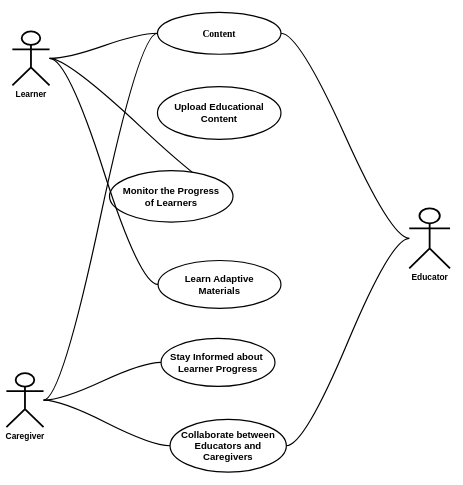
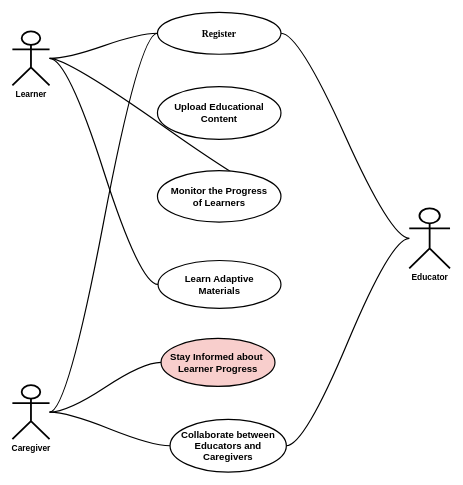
- <mxCell id="6" value="&lt;div style=&quot;font-size: 16px;&quot;&gt;&lt;font face=&quot;Verdana&quot; style=&quot;font-size: 16px;&quot;&gt;&lt;span style=&quot;font-size: 16px;&quot;&gt;Content&lt;/span&gt;&lt;/font&gt;&lt;/div&gt;" style="ellipse;whiteSpace=wrap;html=1;align=center;fontStyle=1;strokeWidth=2;labelBackgroundColor=none;fontSize=16;" parent="1" vertex="1"><mxGeometry x="262" y="20" width="206" height="70" as="geometry" /></mxCell>
+ <mxCell id="6" value="&lt;div style=&quot;font-size: 16px;&quot;&gt;&lt;font face=&quot;Verdana&quot; style=&quot;font-size: 16px;&quot;&gt;&lt;span style=&quot;font-size: 16px;&quot;&gt;Register&lt;/span&gt;&lt;/font&gt;&lt;/div&gt;" style="ellipse;whiteSpace=wrap;html=1;align=center;fontStyle=1;strokeWidth=2;labelBackgroundColor=none;fontSize=16;" parent="1" vertex="1"><mxGeometry x="262" y="20" width="206" height="70" as="geometry" /></mxCell>
- <mxCell id="8" value="&lt;span style=&quot;font-size: 16px;&quot;&gt;&lt;span style=&quot;font-size: 16px;&quot;&gt;Monitor the Progress&lt;br style=&quot;font-size: 16px;&quot;&gt;of Learners&lt;br style=&quot;font-size: 16px;&quot;&gt;&lt;/span&gt;&lt;/span&gt;" style="ellipse;whiteSpace=wrap;html=1;strokeWidth=2;labelBackgroundColor=none;fontStyle=1;fontSize=16;" parent="1" vertex="1"><mxGeometry x="182" y="284" width="206" height="86" as="geometry" /></mxCell>
+ <mxCell id="8" value="&lt;span style=&quot;font-size: 16px;&quot;&gt;&lt;span style=&quot;font-size: 16px;&quot;&gt;Monitor the Progress&lt;br style=&quot;font-size: 16px;&quot;&gt;of Learners&lt;br style=&quot;font-size: 16px;&quot;&gt;&lt;/span&gt;&lt;/span&gt;" style="ellipse;whiteSpace=wrap;html=1;strokeWidth=2;labelBackgroundColor=none;fontStyle=1;fontSize=16;" parent="1" vertex="1"><mxGeometry x="262" y="284" width="206" height="86" as="geometry" /></mxCell>
- <mxCell id="16" value="&lt;span style=&quot;font-size: 16px;&quot;&gt;&lt;span style=&quot;font-size: 16px;&quot;&gt;Stay Informed about&amp;nbsp;&lt;br style=&quot;font-size: 16px;&quot;&gt;Learner Progress&lt;br style=&quot;font-size: 16px;&quot;&gt;&lt;/span&gt;&lt;/span&gt;" style="ellipse;whiteSpace=wrap;html=1;strokeWidth=2;labelBackgroundColor=none;fontStyle=1;fontSize=16;" parent="1" vertex="1"><mxGeometry x="268" y="564" width="190" height="80" as="geometry" /></mxCell>
+ <mxCell id="16" value="&lt;span style=&quot;font-size: 16px;&quot;&gt;&lt;span style=&quot;font-size: 16px;&quot;&gt;Stay Informed about&amp;nbsp;&lt;br style=&quot;font-size: 16px;&quot;&gt;Learner Progress&lt;br style=&quot;font-size: 16px;&quot;&gt;&lt;/span&gt;&lt;/span&gt;" style="ellipse;whiteSpace=wrap;html=1;strokeWidth=2;labelBackgroundColor=none;fontStyle=1;fontSize=16;fillColor=#f8cecc;" parent="1" vertex="1"><mxGeometry x="268" y="564" width="190" height="80" as="geometry" /></mxCell>
- <mxCell id="2" value="&lt;b&gt;&lt;font style=&quot;font-size: 14px;&quot;&gt;Caregiver&lt;/font&gt;&lt;/b&gt;" style="shape=umlActor;verticalLabelPosition=bottom;verticalAlign=top;html=1;outlineConnect=0;strokeWidth=3;labelBackgroundColor=none;" parent="1" vertex="1"><mxGeometry x="10" y="622" width="62" height="90" as="geometry" /></mxCell>
+ <mxCell id="2" value="&lt;b&gt;&lt;font style=&quot;font-size: 14px;&quot;&gt;Caregiver&lt;/font&gt;&lt;/b&gt;" style="shape=umlActor;verticalLabelPosition=bottom;verticalAlign=top;html=1;outlineConnect=0;strokeWidth=3;labelBackgroundColor=none;" parent="1" vertex="1"><mxGeometry x="20" y="642" width="62" height="90" as="geometry" /></mxCell>
